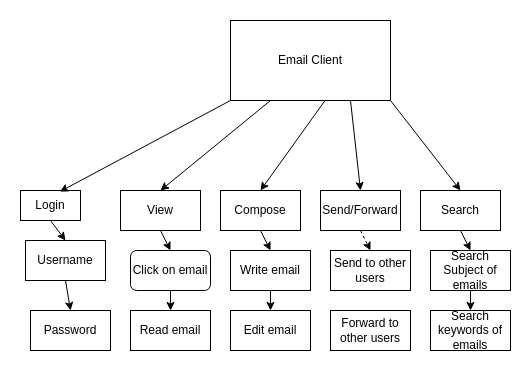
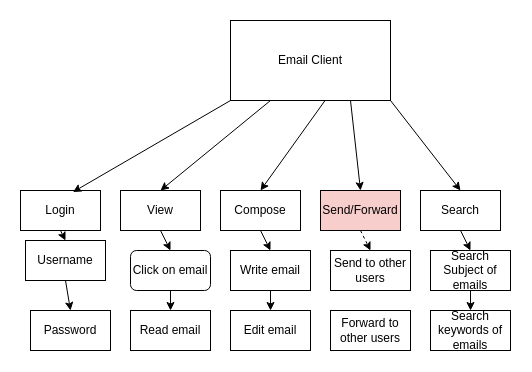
- <mxCell id="4" value="Login" style="rounded=0;whiteSpace=wrap;html=1;" vertex="1" parent="1"><mxGeometry x="20" y="190" width="60" height="30" as="geometry" /></mxCell>
+ <mxCell id="4" value="Login" style="rounded=0;whiteSpace=wrap;html=1;" vertex="1" parent="1"><mxGeometry x="20" y="190" width="80" height="40" as="geometry" /></mxCell>
- <mxCell id="6" value="Send/Forward" style="rounded=0;whiteSpace=wrap;html=1;" vertex="1" parent="1"><mxGeometry x="320" y="190" width="80" height="40" as="geometry" /></mxCell>
+ <mxCell id="6" value="Send/Forward" style="rounded=0;whiteSpace=wrap;html=1;fillColor=#f8cecc;" vertex="1" parent="1"><mxGeometry x="320" y="190" width="80" height="40" as="geometry" /></mxCell>
